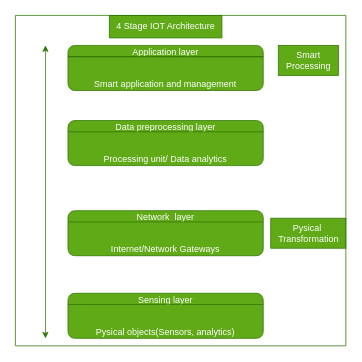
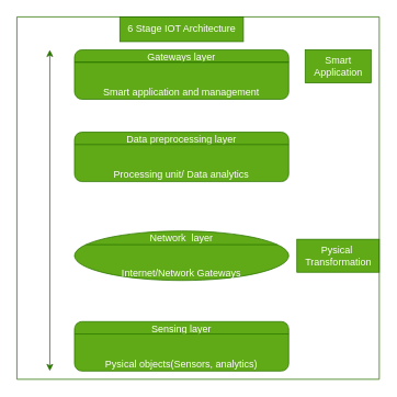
- <mxCell id="14" value="4 Stage IOT Architecture" style="text;html=1;align=center;verticalAlign=middle;resizable=0;points=[];autosize=1;strokeColor=#2D7600;fillColor=#60a917;fontColor=#ffffff;" vertex="1" parent="1"><mxGeometry x="145" y="20" width="150" height="30" as="geometry" /></mxCell>
+ <mxCell id="14" value="6 Stage IOT Architecture" style="text;html=1;align=center;verticalAlign=middle;resizable=0;points=[];autosize=1;strokeColor=#2D7600;fillColor=#60a917;fontColor=#ffffff;" vertex="1" parent="1"><mxGeometry x="145" y="20" width="150" height="30" as="geometry" /></mxCell>
- <mxCell id="11" value="Smart &lt;br&gt;Processing" style="text;html=1;align=center;verticalAlign=middle;resizable=0;points=[];autosize=1;strokeColor=#2D7600;fillColor=#60a917;fontColor=#ffffff;" vertex="1" parent="1"><mxGeometry x="370" y="60" width="80" height="40" as="geometry" /></mxCell>
+ <mxCell id="11" value="Smart &lt;br&gt;Application" style="text;html=1;align=center;verticalAlign=middle;resizable=0;points=[];autosize=1;strokeColor=#2D7600;fillColor=#60a917;fontColor=#ffffff;" vertex="1" parent="1"><mxGeometry x="370" y="60" width="80" height="40" as="geometry" /></mxCell>
- <mxCell id="2" value="Application layer&lt;br&gt;&lt;br&gt;&lt;br&gt;Smart application and management" style="rounded=1;whiteSpace=wrap;html=1;fillColor=#60a917;fontColor=#ffffff;strokeColor=#2D7600;" vertex="1" parent="1"><mxGeometry x="90" y="60" width="260" height="60" as="geometry" /></mxCell>
+ <mxCell id="2" value="Gateways layer&lt;br&gt;&lt;br&gt;&lt;br&gt;Smart application and management" style="rounded=1;whiteSpace=wrap;html=1;fillColor=#60a917;fontColor=#ffffff;strokeColor=#2D7600;" vertex="1" parent="1"><mxGeometry x="90" y="60" width="260" height="60" as="geometry" /></mxCell>
- <mxCell id="7" value="Network&amp;nbsp; layer&lt;br&gt;&lt;br&gt;&lt;br&gt;Internet/Network Gateways" style="rounded=1;whiteSpace=wrap;html=1;fillColor=#60a917;fontColor=#ffffff;strokeColor=#2D7600;" vertex="1" parent="1"><mxGeometry x="90" y="280" width="260" height="60" as="geometry" /></mxCell>
+ <mxCell id="7" value="Network&amp;nbsp; layer&lt;br&gt;&lt;br&gt;&lt;br&gt;Internet/Network Gateways" style="ellipse;whiteSpace=wrap;html=1;fillColor=#60a917;fontColor=#ffffff;strokeColor=#2D7600;" vertex="1" parent="1"><mxGeometry x="90" y="280" width="260" height="60" as="geometry" /></mxCell>
